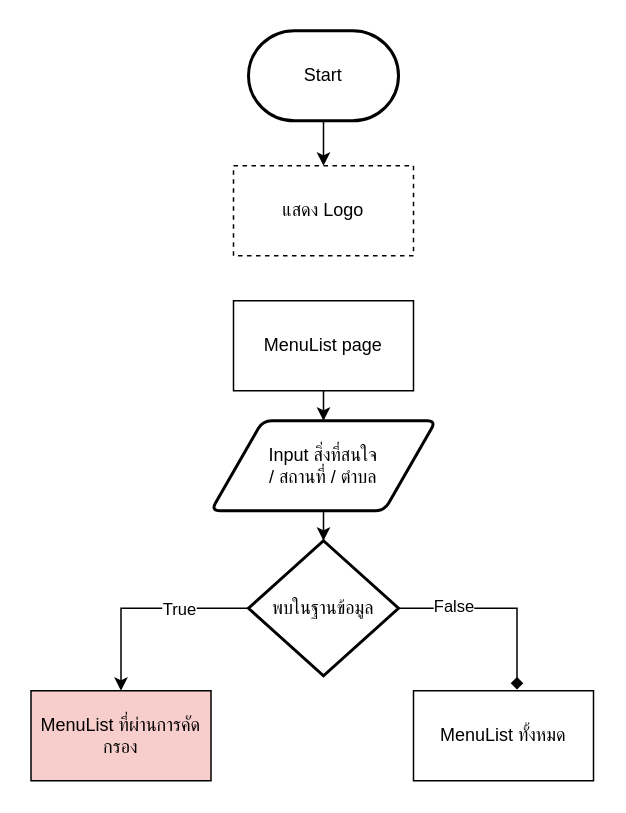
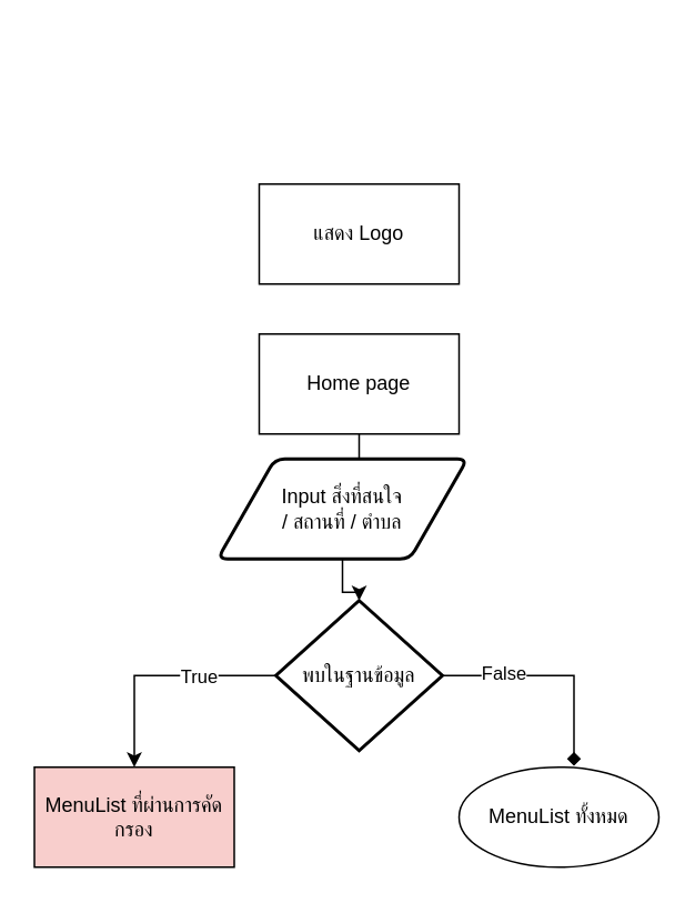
- <mxCell id="3" value="Start" style="strokeWidth=2;html=1;shape=mxgraph.flowchart.terminator;whiteSpace=wrap;" parent="1" vertex="1"><mxGeometry x="165" y="20" width="100" height="60" as="geometry" /></mxCell>
- <mxCell id="2" style="edgeStyle=orthogonalEdgeStyle;rounded=0;orthogonalLoop=1;jettySize=auto;html=1;entryX=0.5;entryY=0;entryDx=0;entryDy=0;" parent="1" source="3" target="4" edge="1"><mxGeometry relative="1" as="geometry" /></mxCell>
- <mxCell id="4" value="แสดง Logo" style="rounded=0;whiteSpace=wrap;html=1;dashed=1;" parent="1" vertex="1"><mxGeometry x="155" y="110" width="120" height="60" as="geometry" /></mxCell>
+ <mxCell id="4" value="แสดง Logo" style="rounded=0;whiteSpace=wrap;html=1;" parent="1" vertex="1"><mxGeometry x="155" y="110" width="120" height="60" as="geometry" /></mxCell>
- <mxCell id="6" value="MenuList page" style="rounded=0;whiteSpace=wrap;html=1;" parent="1" vertex="1"><mxGeometry x="155" y="200" width="120" height="60" as="geometry" /></mxCell>
+ <mxCell id="6" value="Home page" style="rounded=0;whiteSpace=wrap;html=1;" parent="1" vertex="1"><mxGeometry x="155" y="200" width="120" height="60" as="geometry" /></mxCell>
- <mxCell id="8" value="Input สิ่งที่สนใจ &lt;br&gt;/ สถานที่ / ตำบล" style="shape=parallelogram;html=1;strokeWidth=2;perimeter=parallelogramPerimeter;whiteSpace=wrap;rounded=1;arcSize=12;size=0.23;" parent="1" vertex="1"><mxGeometry x="140" y="280" width="150" height="60" as="geometry" /></mxCell>
+ <mxCell id="8" value="Input สิ่งที่สนใจ &lt;br&gt;/ สถานที่ / ตำบล" style="shape=parallelogram;html=1;strokeWidth=2;perimeter=parallelogramPerimeter;whiteSpace=wrap;rounded=1;arcSize=12;size=0.23;" parent="1" vertex="1"><mxGeometry x="130" y="275" width="150" height="60" as="geometry" /></mxCell>
- <mxCell id="15" value="MenuList ทั้งหมด" style="rounded=0;whiteSpace=wrap;html=1;" parent="1" vertex="1"><mxGeometry x="275" y="460" width="120" height="60" as="geometry" /></mxCell>
+ <mxCell id="15" value="MenuList ทั้งหมด" style="ellipse;whiteSpace=wrap;html=1;" parent="1" vertex="1"><mxGeometry x="275" y="460" width="120" height="60" as="geometry" /></mxCell>
